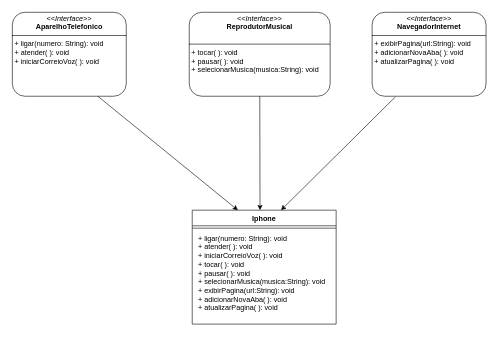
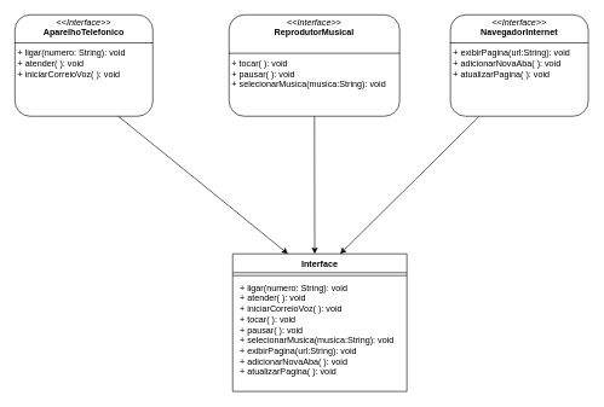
- <mxCell id="2" value="Iphone" style="swimlane;fontStyle=1;align=center;verticalAlign=top;childLayout=stackLayout;horizontal=1;startSize=26;horizontalStack=0;resizeParent=1;resizeParentMax=0;resizeLast=0;collapsible=1;marginBottom=0;whiteSpace=wrap;html=1;" vertex="1" parent="1"><mxGeometry x="320" y="350" width="240" height="190" as="geometry" /></mxCell>
+ <mxCell id="2" value="Interface" style="swimlane;fontStyle=1;align=center;verticalAlign=top;childLayout=stackLayout;horizontal=1;startSize=26;horizontalStack=0;resizeParent=1;resizeParentMax=0;resizeLast=0;collapsible=1;marginBottom=0;whiteSpace=wrap;html=1;" vertex="1" parent="1"><mxGeometry x="320" y="350" width="240" height="190" as="geometry" /></mxCell>
